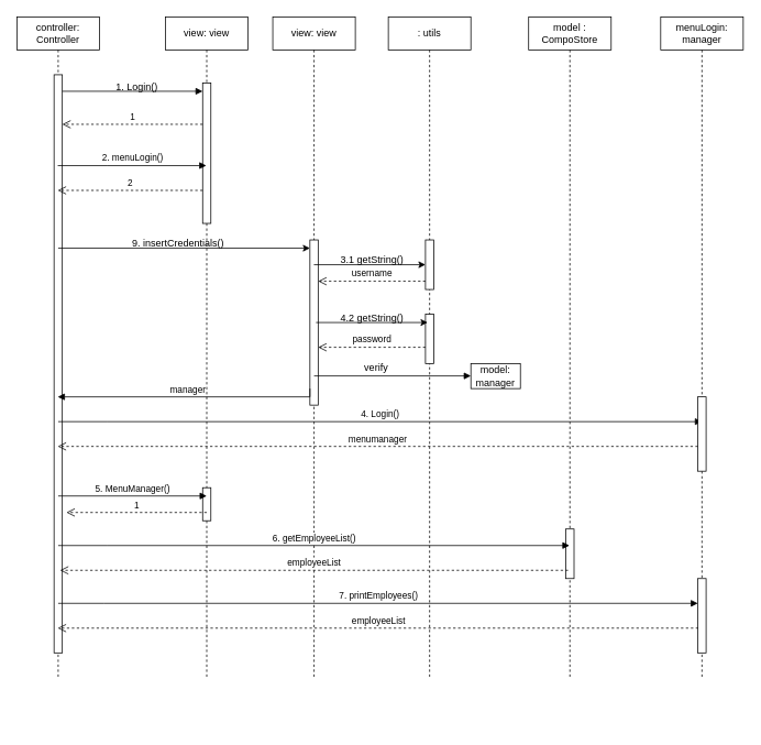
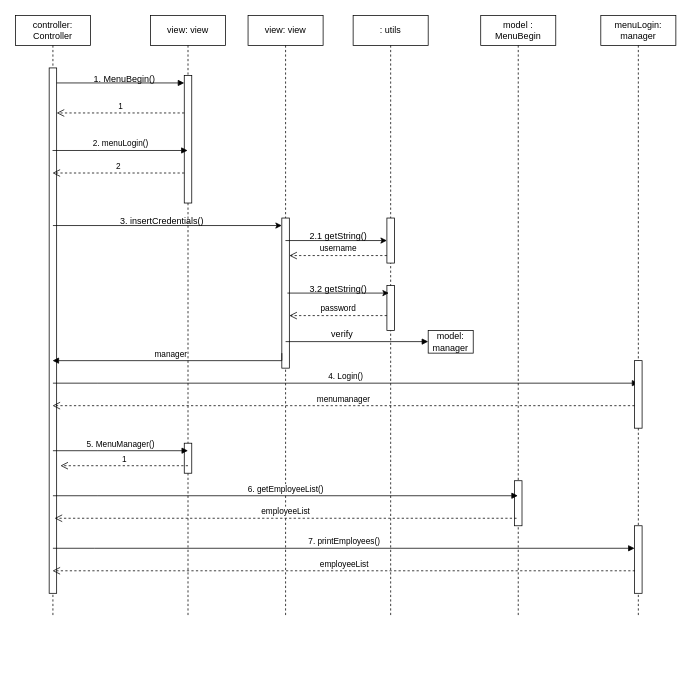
- <mxCell id="29" value="model : CompoStore" style="shape=umlLifeline;perimeter=lifelinePerimeter;whiteSpace=wrap;html=1;container=0;dropTarget=0;collapsible=0;recursiveResize=0;outlineConnect=0;portConstraint=eastwest;newEdgeStyle={&quot;edgeStyle&quot;:&quot;elbowEdgeStyle&quot;,&quot;elbow&quot;:&quot;vertical&quot;,&quot;curved&quot;:0,&quot;rounded&quot;:0};" parent="1" vertex="1"><mxGeometry x="640" y="20" width="100" height="800" as="geometry" /></mxCell>
+ <mxCell id="29" value="model : MenuBegin" style="shape=umlLifeline;perimeter=lifelinePerimeter;whiteSpace=wrap;html=1;container=0;dropTarget=0;collapsible=0;recursiveResize=0;outlineConnect=0;portConstraint=eastwest;newEdgeStyle={&quot;edgeStyle&quot;:&quot;elbowEdgeStyle&quot;,&quot;elbow&quot;:&quot;vertical&quot;,&quot;curved&quot;:0,&quot;rounded&quot;:0};" parent="1" vertex="1"><mxGeometry x="640" y="20" width="100" height="800" as="geometry" /></mxCell>
- <mxCell id="9" value="1. Login()" style="text;html=1;align=center;verticalAlign=middle;resizable=0;points=[];autosize=1;strokeColor=none;fillColor=none;" parent="1" vertex="1"><mxGeometry x="110" y="90" width="110" height="30" as="geometry" /></mxCell>
+ <mxCell id="9" value="1. MenuBegin()" style="text;html=1;align=center;verticalAlign=middle;resizable=0;points=[];autosize=1;strokeColor=none;fillColor=none;" parent="1" vertex="1"><mxGeometry x="110" y="90" width="110" height="30" as="geometry" /></mxCell>
- <mxCell id="14" value="9. insertCredentials()" style="text;html=1;align=center;verticalAlign=middle;resizable=0;points=[];autosize=1;strokeColor=none;fillColor=none;" parent="1" vertex="1"><mxGeometry x="150" y="280" width="130" height="30" as="geometry" /></mxCell>
+ <mxCell id="14" value="3. insertCredentials()" style="text;html=1;align=center;verticalAlign=middle;resizable=0;points=[];autosize=1;strokeColor=none;fillColor=none;" parent="1" vertex="1"><mxGeometry x="150" y="280" width="130" height="30" as="geometry" /></mxCell>
- <mxCell id="21" value="3.1 getString()" style="text;html=1;align=center;verticalAlign=middle;resizable=0;points=[];autosize=1;strokeColor=none;fillColor=none;" parent="1" vertex="1"><mxGeometry x="400" y="300" width="100" height="30" as="geometry" /></mxCell>
+ <mxCell id="21" value="2.1 getString()" style="text;html=1;align=center;verticalAlign=middle;resizable=0;points=[];autosize=1;strokeColor=none;fillColor=none;" parent="1" vertex="1"><mxGeometry x="400" y="300" width="100" height="30" as="geometry" /></mxCell>
- <mxCell id="24" value="4.2 getString()" style="text;html=1;align=center;verticalAlign=middle;resizable=0;points=[];autosize=1;strokeColor=none;fillColor=none;" parent="1" vertex="1"><mxGeometry x="400" y="370" width="100" height="30" as="geometry" /></mxCell>
+ <mxCell id="24" value="3.2 getString()" style="text;html=1;align=center;verticalAlign=middle;resizable=0;points=[];autosize=1;strokeColor=none;fillColor=none;" parent="1" vertex="1"><mxGeometry x="400" y="370" width="100" height="30" as="geometry" /></mxCell>
